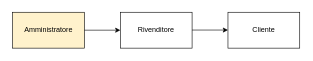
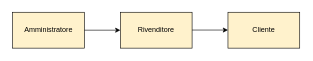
- <mxCell id="4" value="Rivenditore" style="rounded=0;whiteSpace=wrap;html=1;" vertex="1" parent="1"><mxGeometry x="200" y="20" width="120" height="60" as="geometry" /></mxCell>
+ <mxCell id="4" value="Rivenditore" style="rounded=0;whiteSpace=wrap;html=1;fillColor=#fff2cc;" vertex="1" parent="1"><mxGeometry x="200" y="20" width="120" height="60" as="geometry" /></mxCell>
- <mxCell id="6" value="Cliente" style="rounded=0;whiteSpace=wrap;html=1;" vertex="1" parent="1"><mxGeometry x="380" y="20" width="120" height="60" as="geometry" /></mxCell>
+ <mxCell id="6" value="Cliente" style="rounded=0;whiteSpace=wrap;html=1;fillColor=#fff2cc;" vertex="1" parent="1"><mxGeometry x="380" y="20" width="120" height="60" as="geometry" /></mxCell>
